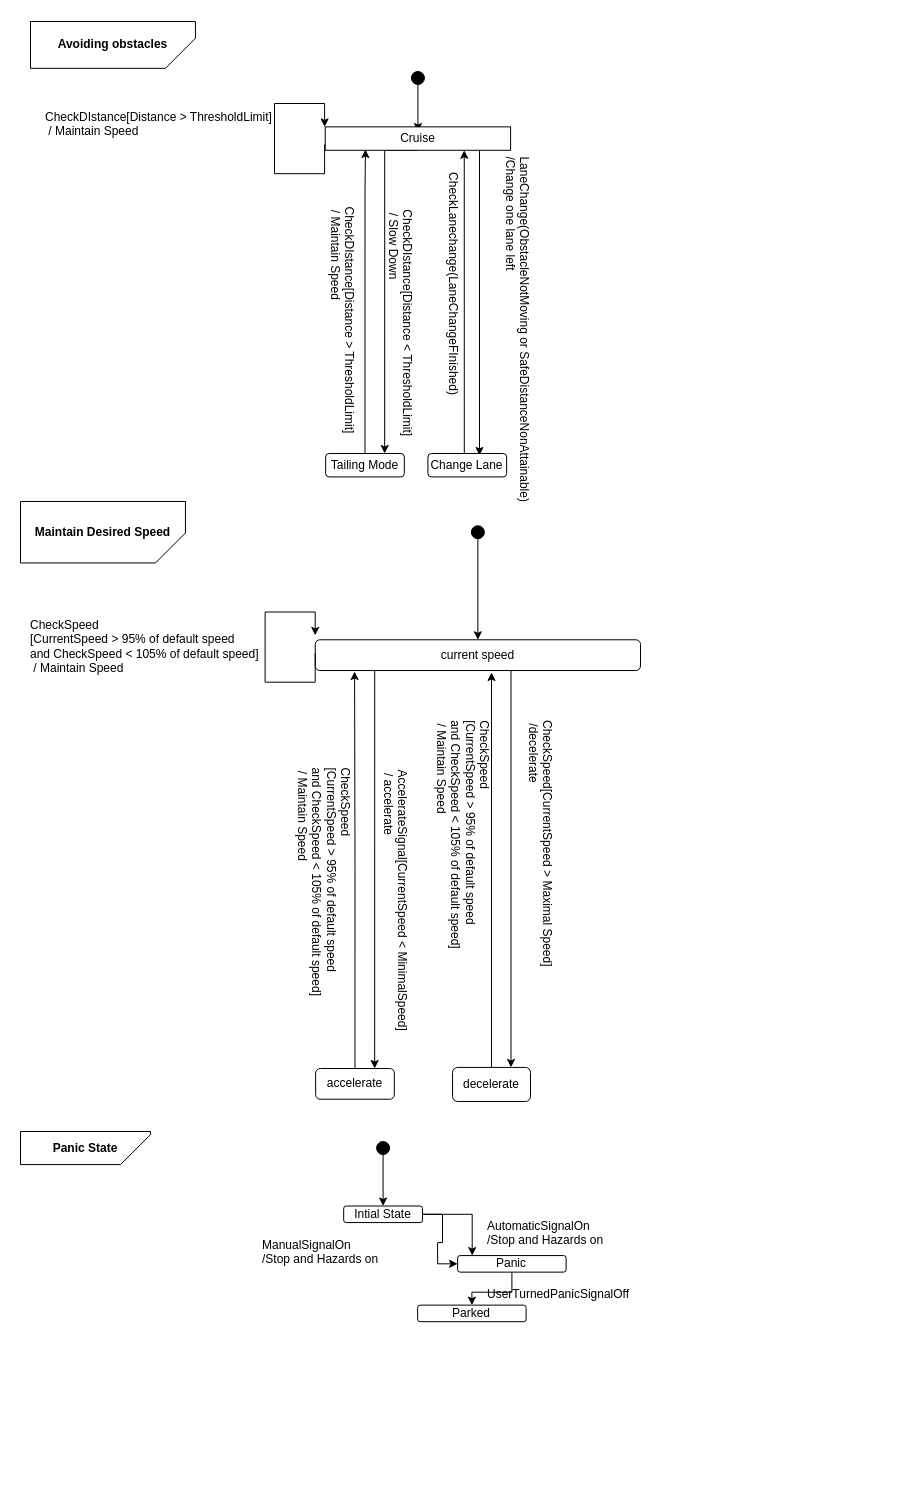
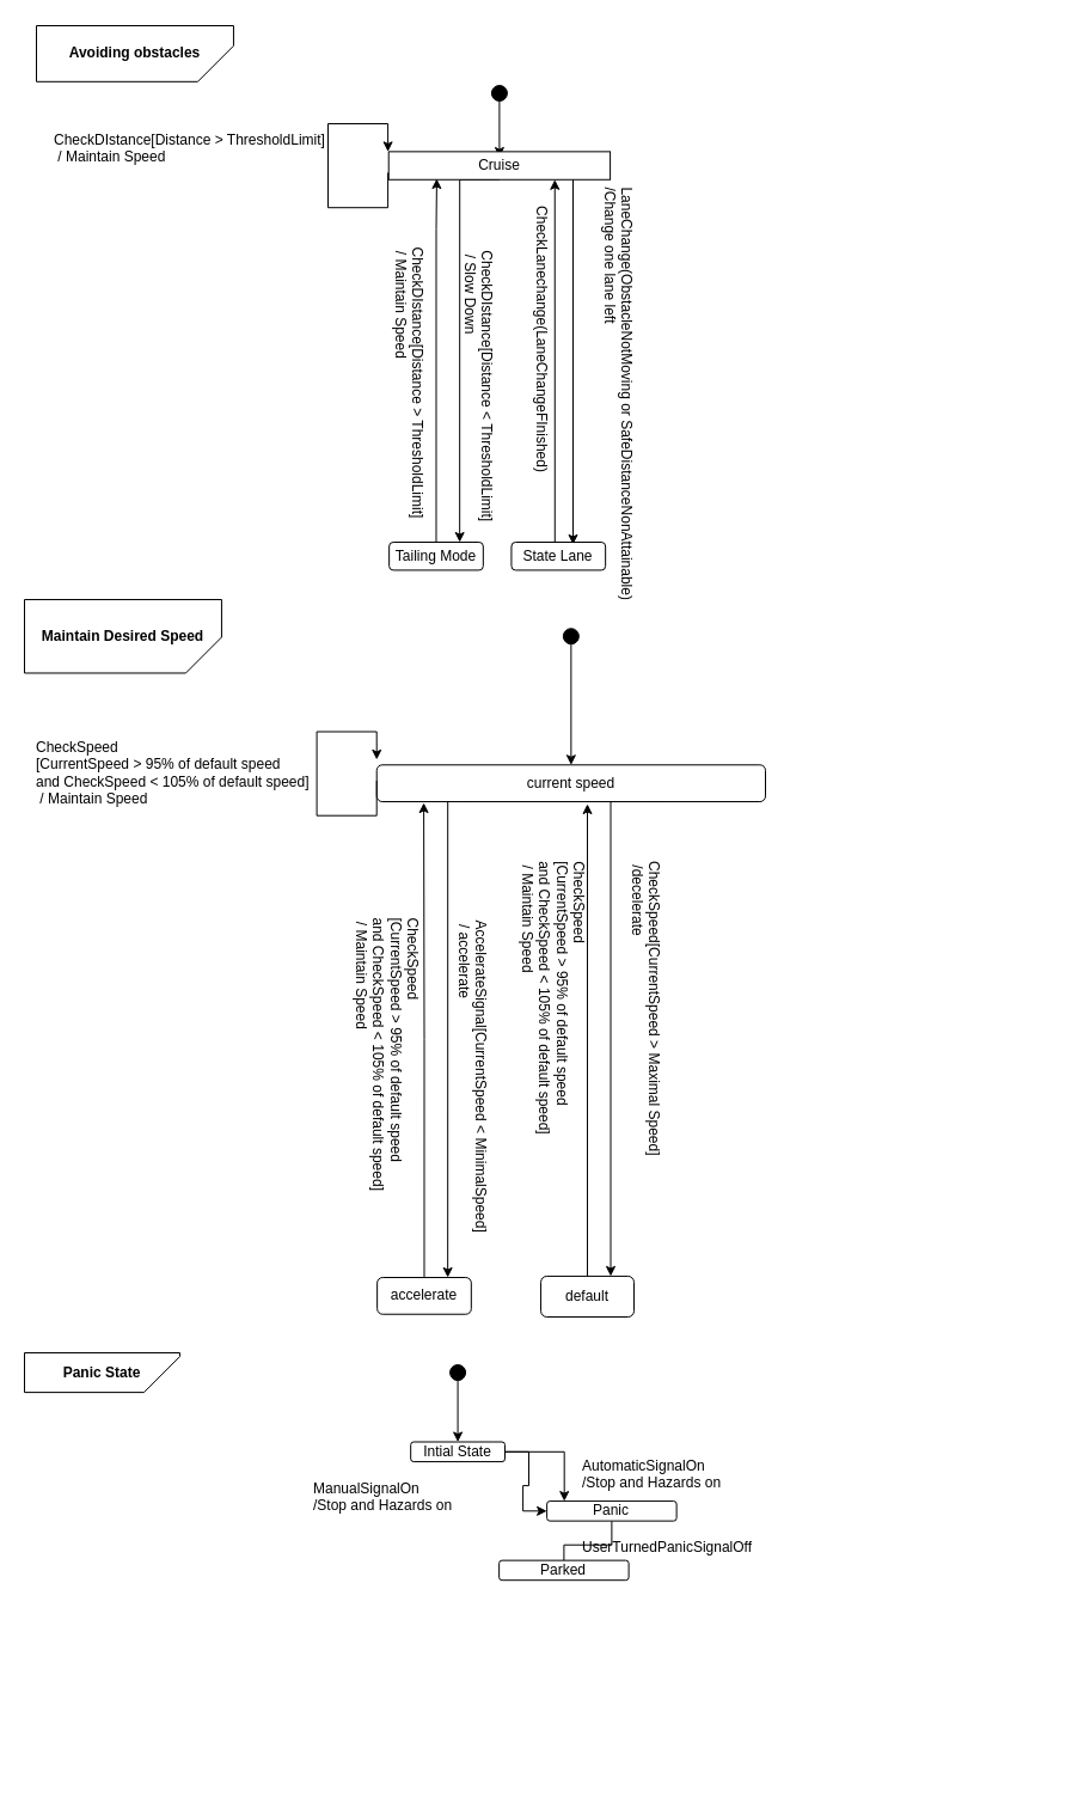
- <mxCell id="16" value="Change Lane" style="rounded=1;whiteSpace=wrap;html=1;" parent="2" vertex="1"><mxGeometry x="397.454" y="432" width="78.704" height="23.412" as="geometry" /></mxCell>
+ <mxCell id="16" value="State Lane" style="rounded=1;whiteSpace=wrap;html=1;" parent="2" vertex="1"><mxGeometry x="397.454" y="432" width="78.704" height="23.412" as="geometry" /></mxCell>
- <mxCell id="31" value="&lt;span style=&quot;text-align: left ; white-space: nowrap&quot;&gt;decelerate&lt;/span&gt;" style="rounded=1;whiteSpace=wrap;html=1;" parent="19" vertex="1"><mxGeometry x="432.06" y="565.92" width="77.94" height="34.08" as="geometry" /></mxCell>
+ <mxCell id="31" value="&lt;span style=&quot;text-align: left ; white-space: nowrap&quot;&gt;default&lt;/span&gt;" style="rounded=1;whiteSpace=wrap;html=1;" parent="19" vertex="1"><mxGeometry x="432.06" y="565.92" width="77.94" height="34.08" as="geometry" /></mxCell>
- <mxCell id="41" value="" style="edgeStyle=orthogonalEdgeStyle;rounded=0;orthogonalLoop=1;jettySize=auto;html=1;" edge="1" parent="36" source="42" target="43"><mxGeometry relative="1" as="geometry" /></mxCell>
+ <mxCell id="41" value="" style="edgeStyle=orthogonalEdgeStyle;rounded=0;orthogonalLoop=1;jettySize=auto;html=1;endArrow=none;" edge="1" parent="36" source="42" target="43"><mxGeometry relative="1" as="geometry" /></mxCell>
